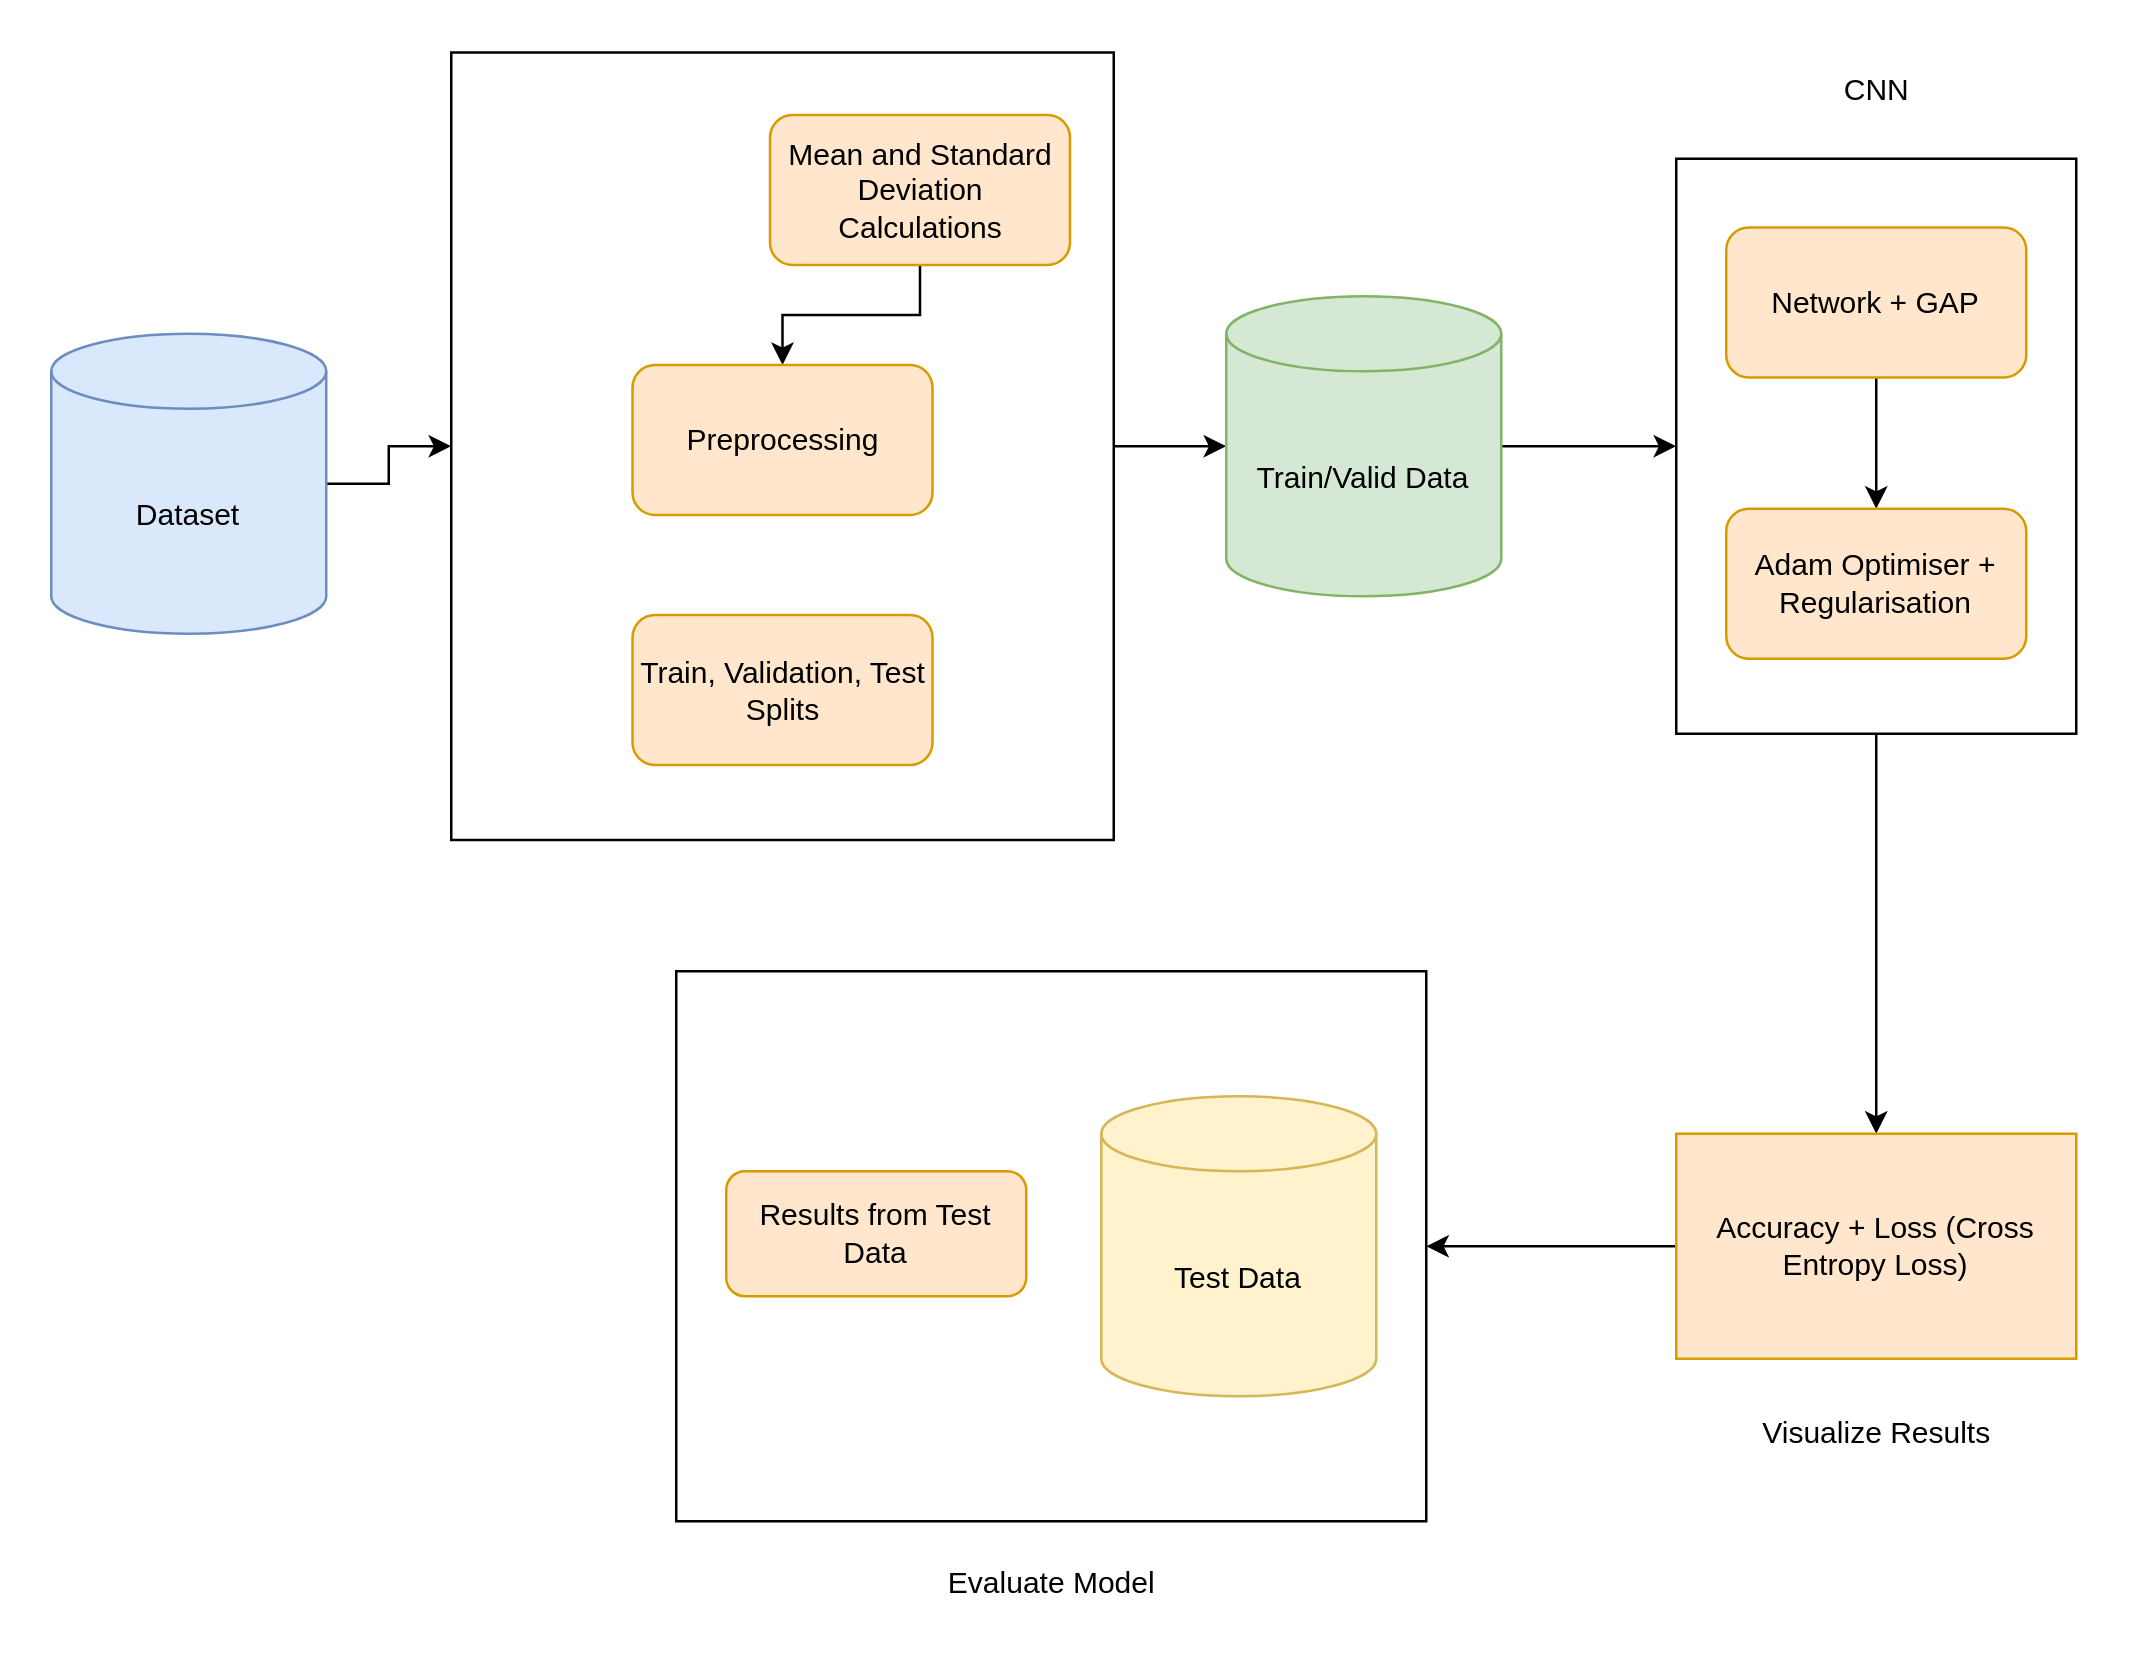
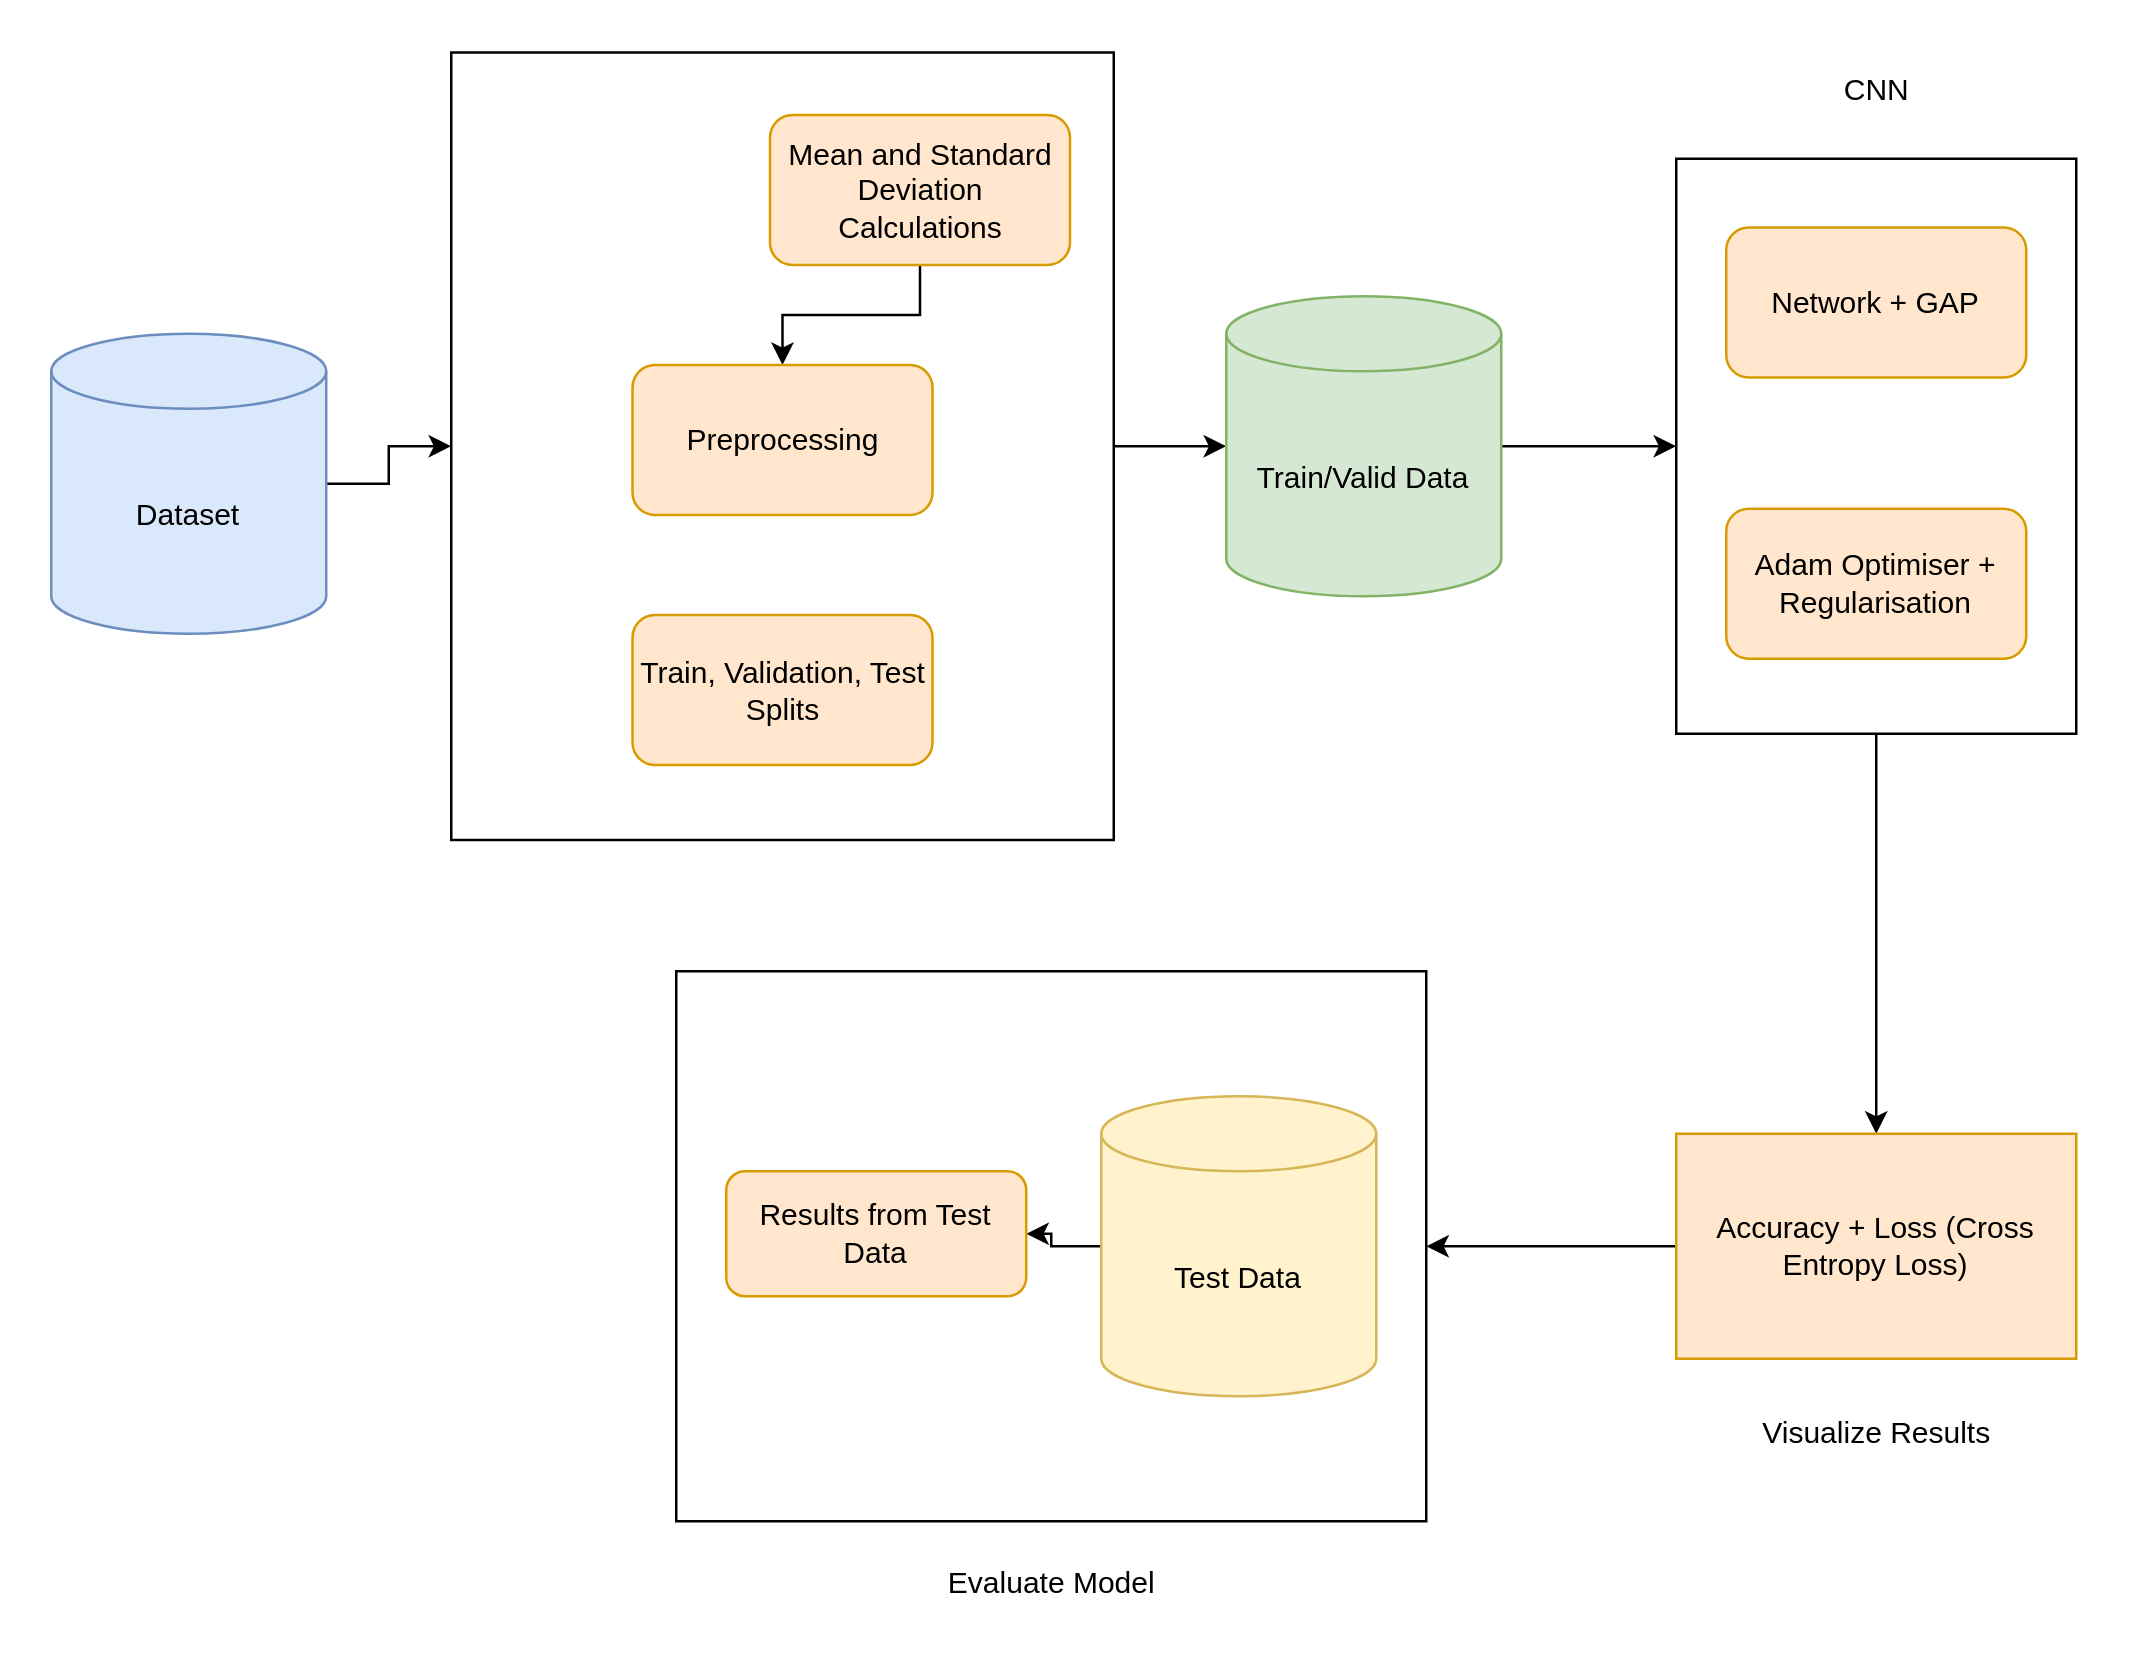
- <mxCell id="14" value="" style="edgeStyle=orthogonalEdgeStyle;rounded=0;orthogonalLoop=1;jettySize=auto;html=1;" edge="1" parent="1" source="15" target="16"><mxGeometry relative="1" as="geometry" /></mxCell>
+ <mxCell id="22" value="" style="edgeStyle=orthogonalEdgeStyle;rounded=0;orthogonalLoop=1;jettySize=auto;html=1;" edge="1" parent="1" source="23" target="24"><mxGeometry relative="1" as="geometry" /></mxCell>
